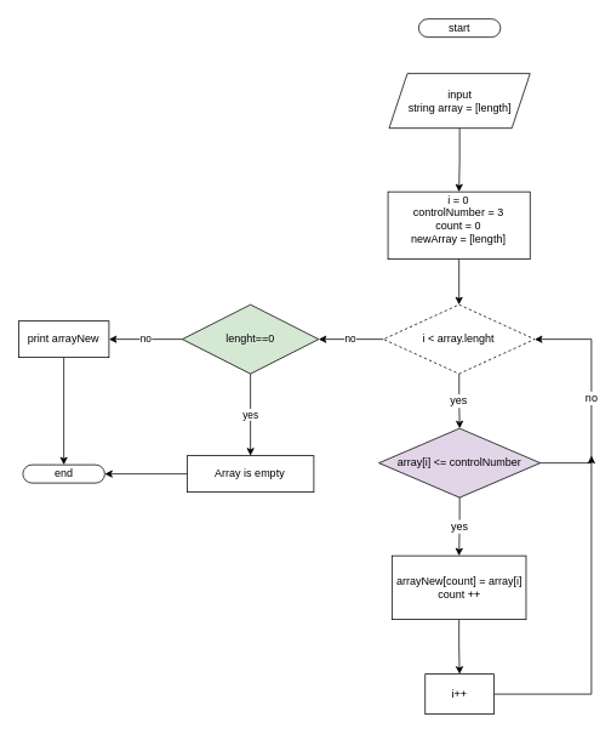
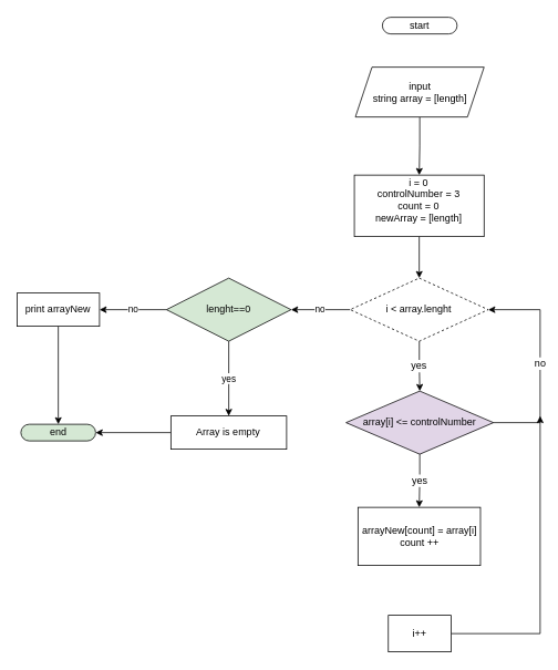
- <mxCell id="17" value="end" style="rounded=1;whiteSpace=wrap;html=1;arcSize=50;fontSize=12;" vertex="1" parent="1"><mxGeometry x="24.69" y="510" width="90" height="20" as="geometry" /></mxCell>
+ <mxCell id="17" value="end" style="rounded=1;whiteSpace=wrap;html=1;arcSize=50;fontSize=12;fillColor=#d5e8d4;" vertex="1" parent="1"><mxGeometry x="24.69" y="510" width="90" height="20" as="geometry" /></mxCell>
- <mxCell id="11" style="edgeStyle=orthogonalEdgeStyle;rounded=0;orthogonalLoop=1;jettySize=auto;html=1;entryX=0.5;entryY=0;entryDx=0;entryDy=0;" edge="1" parent="1" source="12" target="14"><mxGeometry relative="1" as="geometry" /></mxCell>
